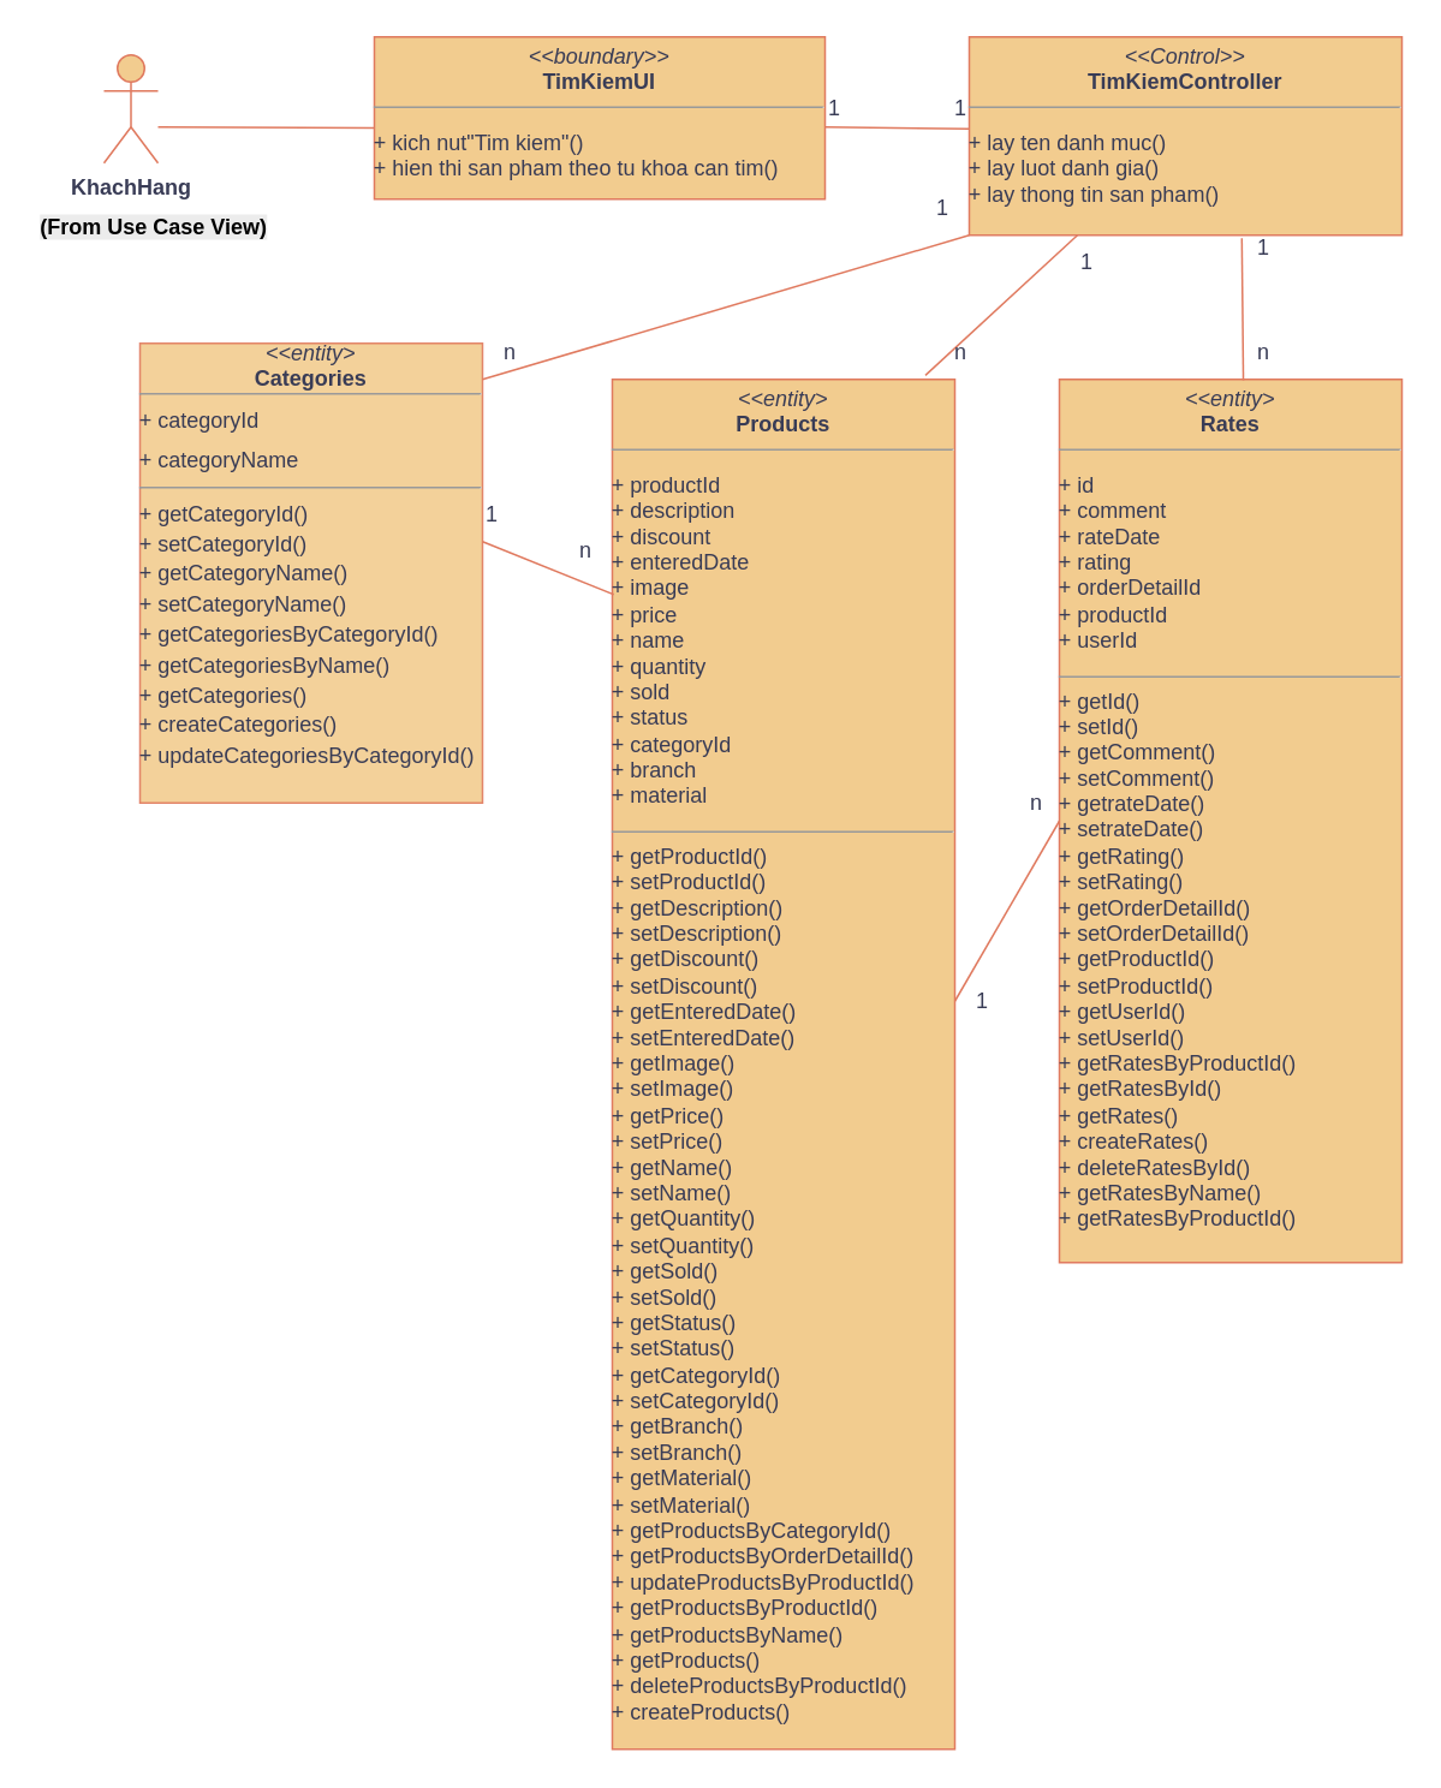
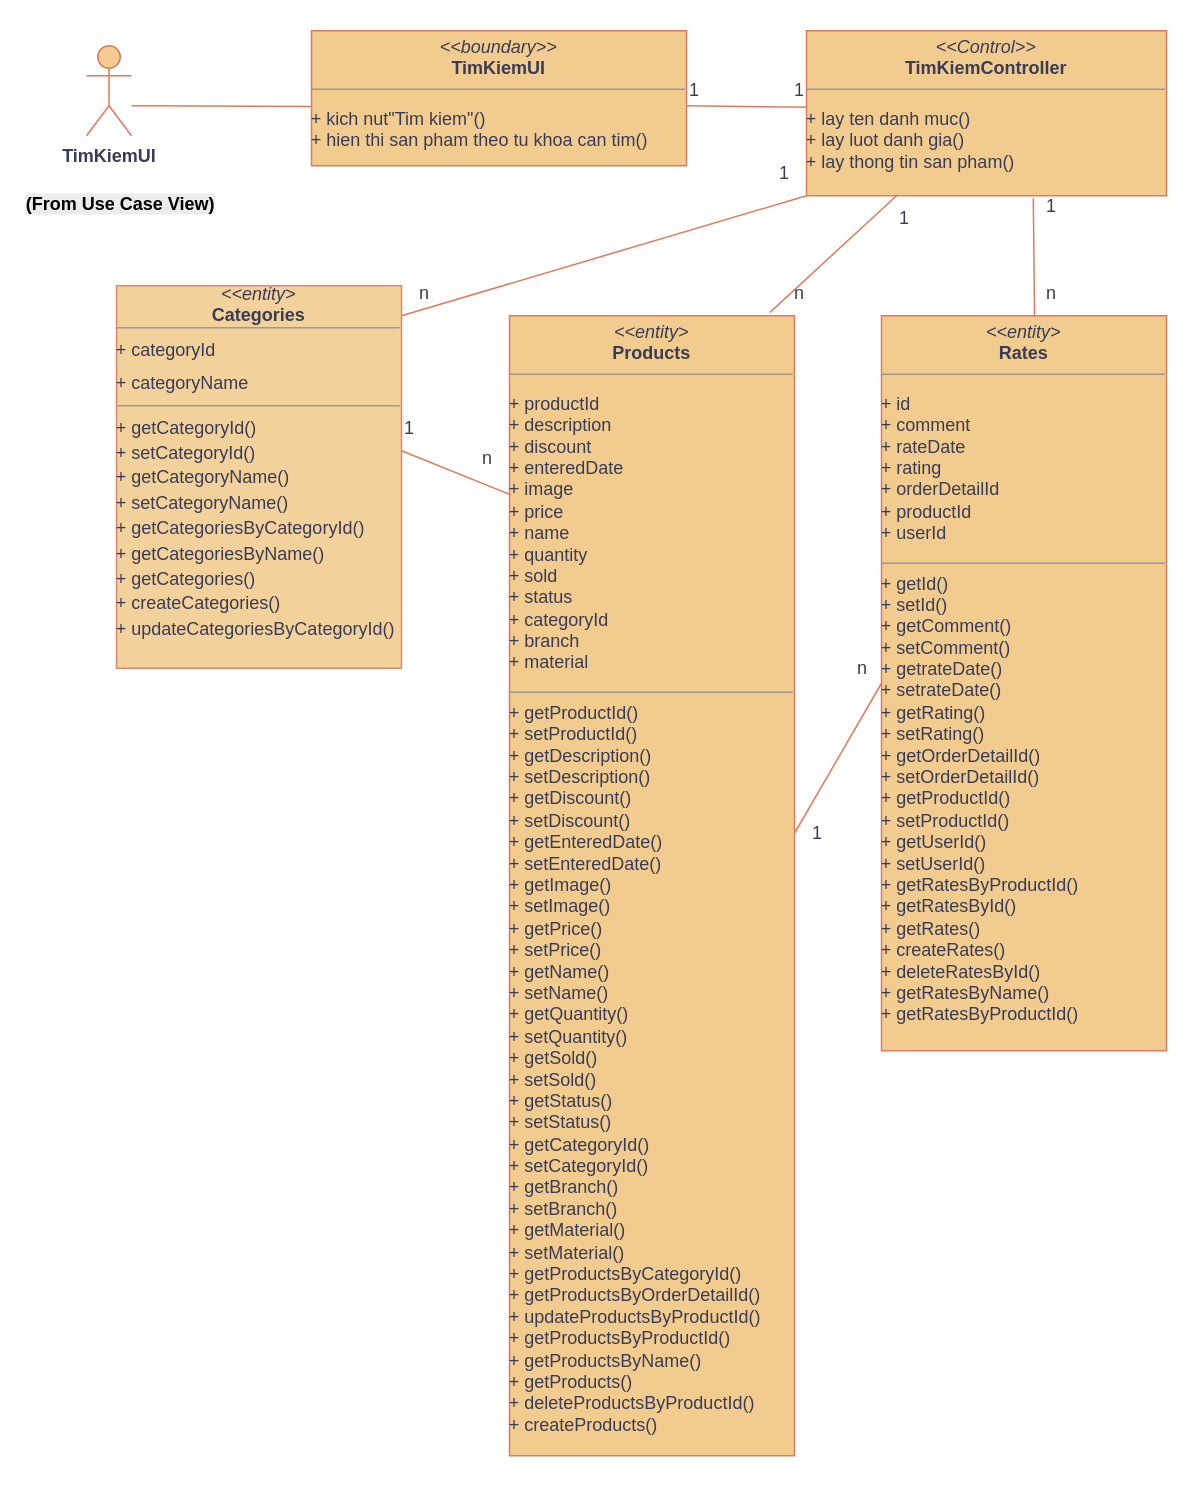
- <mxCell id="5" value="&lt;b&gt;KhachHang&lt;/b&gt;" style="shape=umlActor;verticalLabelPosition=bottom;verticalAlign=top;html=1;outlineConnect=0;textShadow=0;labelBorderColor=none;labelBackgroundColor=none;fillColor=#F2CC8F;strokeColor=#E07A5F;fontColor=#393C56;" vertex="1" parent="1"><mxGeometry x="57" y="30" width="30" height="60" as="geometry" /></mxCell>
+ <mxCell id="5" value="&lt;b&gt;TimKiemUI&lt;/b&gt;" style="shape=umlActor;verticalLabelPosition=bottom;verticalAlign=top;html=1;outlineConnect=0;textShadow=0;labelBorderColor=none;labelBackgroundColor=none;fillColor=#F2CC8F;strokeColor=#E07A5F;fontColor=#393C56;" vertex="1" parent="1"><mxGeometry x="57" y="30" width="30" height="60" as="geometry" /></mxCell>
- <mxCell id="24" value="&lt;b style=&quot;forced-color-adjust: none; color: rgb(0, 0, 0); font-family: Helvetica; font-size: 12px; font-style: normal; font-variant-ligatures: normal; font-variant-caps: normal; letter-spacing: normal; orphans: 2; text-align: center; text-indent: 0px; text-transform: none; widows: 2; word-spacing: 0px; -webkit-text-stroke-width: 0px; white-space: nowrap; background-color: rgb(236, 236, 236); text-decoration-thickness: initial; text-decoration-style: initial; text-decoration-color: initial;&quot;&gt;(From Use Case View)&lt;/b&gt;" style="text;whiteSpace=wrap;html=1;labelBackgroundColor=none;fontColor=#393C56;" vertex="1" parent="1"><mxGeometry y="112" width="160" height="40" as="geometry" x="20" /></mxCell>
+ <mxCell id="24" value="&lt;b style=&quot;forced-color-adjust: none; color: rgb(0, 0, 0); font-family: Helvetica; font-size: 12px; font-style: normal; font-variant-ligatures: normal; font-variant-caps: normal; letter-spacing: normal; orphans: 2; text-align: center; text-indent: 0px; text-transform: none; widows: 2; word-spacing: 0px; -webkit-text-stroke-width: 0px; white-space: nowrap; background-color: rgb(236, 236, 236); text-decoration-thickness: initial; text-decoration-style: initial; text-decoration-color: initial;&quot;&gt;(From Use Case View)&lt;/b&gt;" style="text;whiteSpace=wrap;html=1;labelBackgroundColor=none;fontColor=#393C56;" vertex="1" parent="1"><mxGeometry x="15" y="122" width="160" height="40" as="geometry" /></mxCell>
